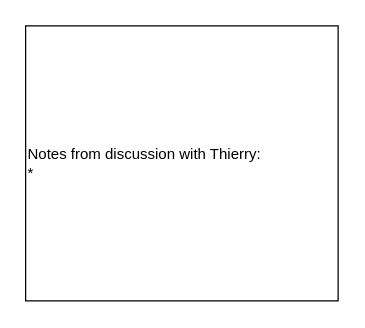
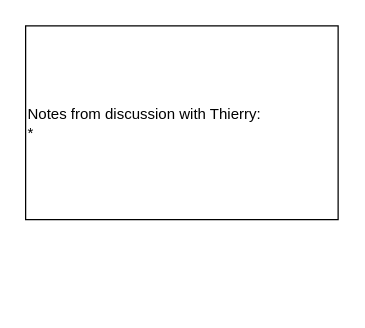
- <mxCell id="2" value="Notes from discussion with Thierry:&lt;br&gt;&lt;div style=&quot;&quot;&gt;&lt;span style=&quot;background-color: initial;&quot;&gt;*&amp;nbsp;&lt;/span&gt;&lt;/div&gt;" style="rounded=0;whiteSpace=wrap;html=1;align=left;" vertex="1" parent="1"><mxGeometry x="20" y="20" width="250" height="220" as="geometry" /></mxCell>
+ <mxCell id="2" value="Notes from discussion with Thierry:&lt;br&gt;&lt;div style=&quot;&quot;&gt;&lt;span style=&quot;background-color: initial;&quot;&gt;*&amp;nbsp;&lt;/span&gt;&lt;/div&gt;" style="rounded=0;whiteSpace=wrap;html=1;align=left;" vertex="1" parent="1"><mxGeometry x="20" y="20" width="250" height="155" as="geometry" /></mxCell>
